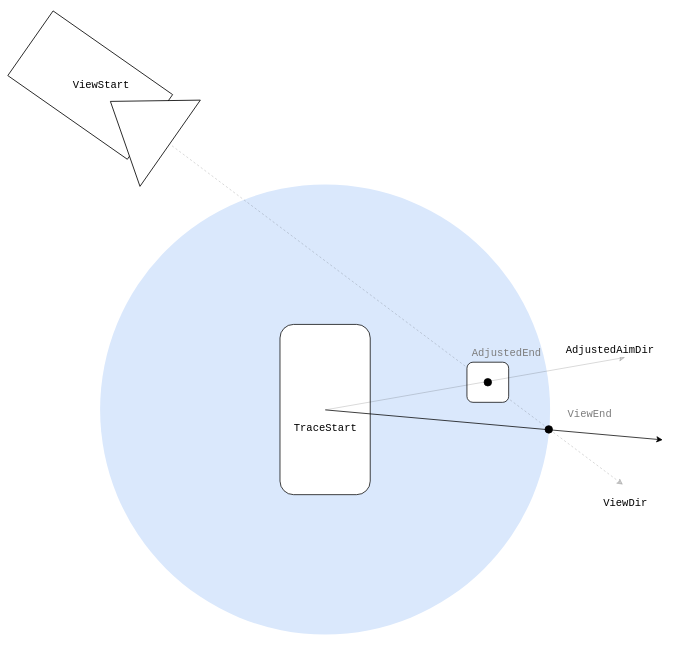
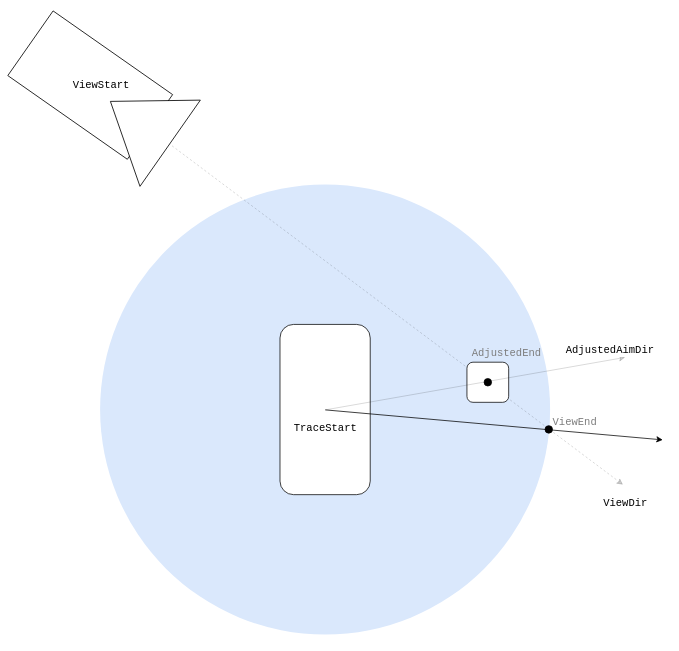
- <mxCell id="12" value="&lt;div style=&quot;font-family: Consolas, &amp;quot;Courier New&amp;quot;, monospace; font-size: 14px; line-height: 19px; white-space: pre;&quot;&gt;ViewEnd&lt;/div&gt;" style="text;html=1;align=center;verticalAlign=middle;whiteSpace=wrap;rounded=0;fontColor=#7D7D7D;" vertex="1" parent="1"><mxGeometry x="756" y="505" width="60" height="30" as="geometry" /></mxCell>
+ <mxCell id="12" value="&lt;div style=&quot;font-family: Consolas, &amp;quot;Courier New&amp;quot;, monospace; font-size: 14px; line-height: 19px; white-space: pre;&quot;&gt;ViewEnd&lt;/div&gt;" style="text;html=1;align=center;verticalAlign=middle;whiteSpace=wrap;rounded=0;fontColor=#7D7D7D;" vertex="1" parent="1"><mxGeometry x="736" y="515" width="60" height="30" as="geometry" /></mxCell>
